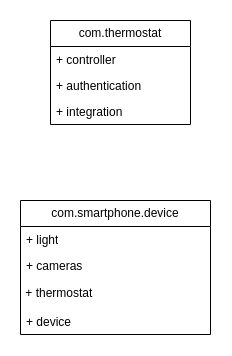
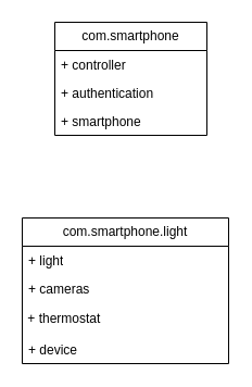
- <mxCell id="2" value="com.thermostat" style="swimlane;fontStyle=0;childLayout=stackLayout;horizontal=1;startSize=26;fillColor=none;horizontalStack=0;resizeParent=1;resizeParentMax=0;resizeLast=0;collapsible=1;marginBottom=0;whiteSpace=wrap;html=1;" vertex="1" parent="1"><mxGeometry x="50" y="20" width="140" height="104" as="geometry" /></mxCell>
+ <mxCell id="2" value="com.smartphone" style="swimlane;fontStyle=0;childLayout=stackLayout;horizontal=1;startSize=26;fillColor=none;horizontalStack=0;resizeParent=1;resizeParentMax=0;resizeLast=0;collapsible=1;marginBottom=0;whiteSpace=wrap;html=1;" vertex="1" parent="1"><mxGeometry x="50" y="20" width="140" height="104" as="geometry" /></mxCell>
- <mxCell id="5" value="+ integration" style="text;strokeColor=none;fillColor=none;align=left;verticalAlign=top;spacingLeft=4;spacingRight=4;overflow=hidden;rotatable=0;points=[[0,0.5],[1,0.5]];portConstraint=eastwest;whiteSpace=wrap;html=1;" vertex="1" parent="2"><mxGeometry y="78" width="140" height="26" as="geometry" /></mxCell>
+ <mxCell id="5" value="+ smartphone" style="text;strokeColor=none;fillColor=none;align=left;verticalAlign=top;spacingLeft=4;spacingRight=4;overflow=hidden;rotatable=0;points=[[0,0.5],[1,0.5]];portConstraint=eastwest;whiteSpace=wrap;html=1;" vertex="1" parent="2"><mxGeometry y="78" width="140" height="26" as="geometry" /></mxCell>
- <mxCell id="6" value="com.smartphone.device" style="swimlane;fontStyle=0;childLayout=stackLayout;horizontal=1;startSize=26;fillColor=none;horizontalStack=0;resizeParent=1;resizeParentMax=0;resizeLast=0;collapsible=1;marginBottom=0;whiteSpace=wrap;html=1;" vertex="1" parent="1"><mxGeometry x="20" y="200" width="190" height="134" as="geometry" /></mxCell>
+ <mxCell id="6" value="com.smartphone.light" style="swimlane;fontStyle=0;childLayout=stackLayout;horizontal=1;startSize=26;fillColor=none;horizontalStack=0;resizeParent=1;resizeParentMax=0;resizeLast=0;collapsible=1;marginBottom=0;whiteSpace=wrap;html=1;" vertex="1" parent="1"><mxGeometry x="20" y="200" width="190" height="134" as="geometry" /></mxCell>
